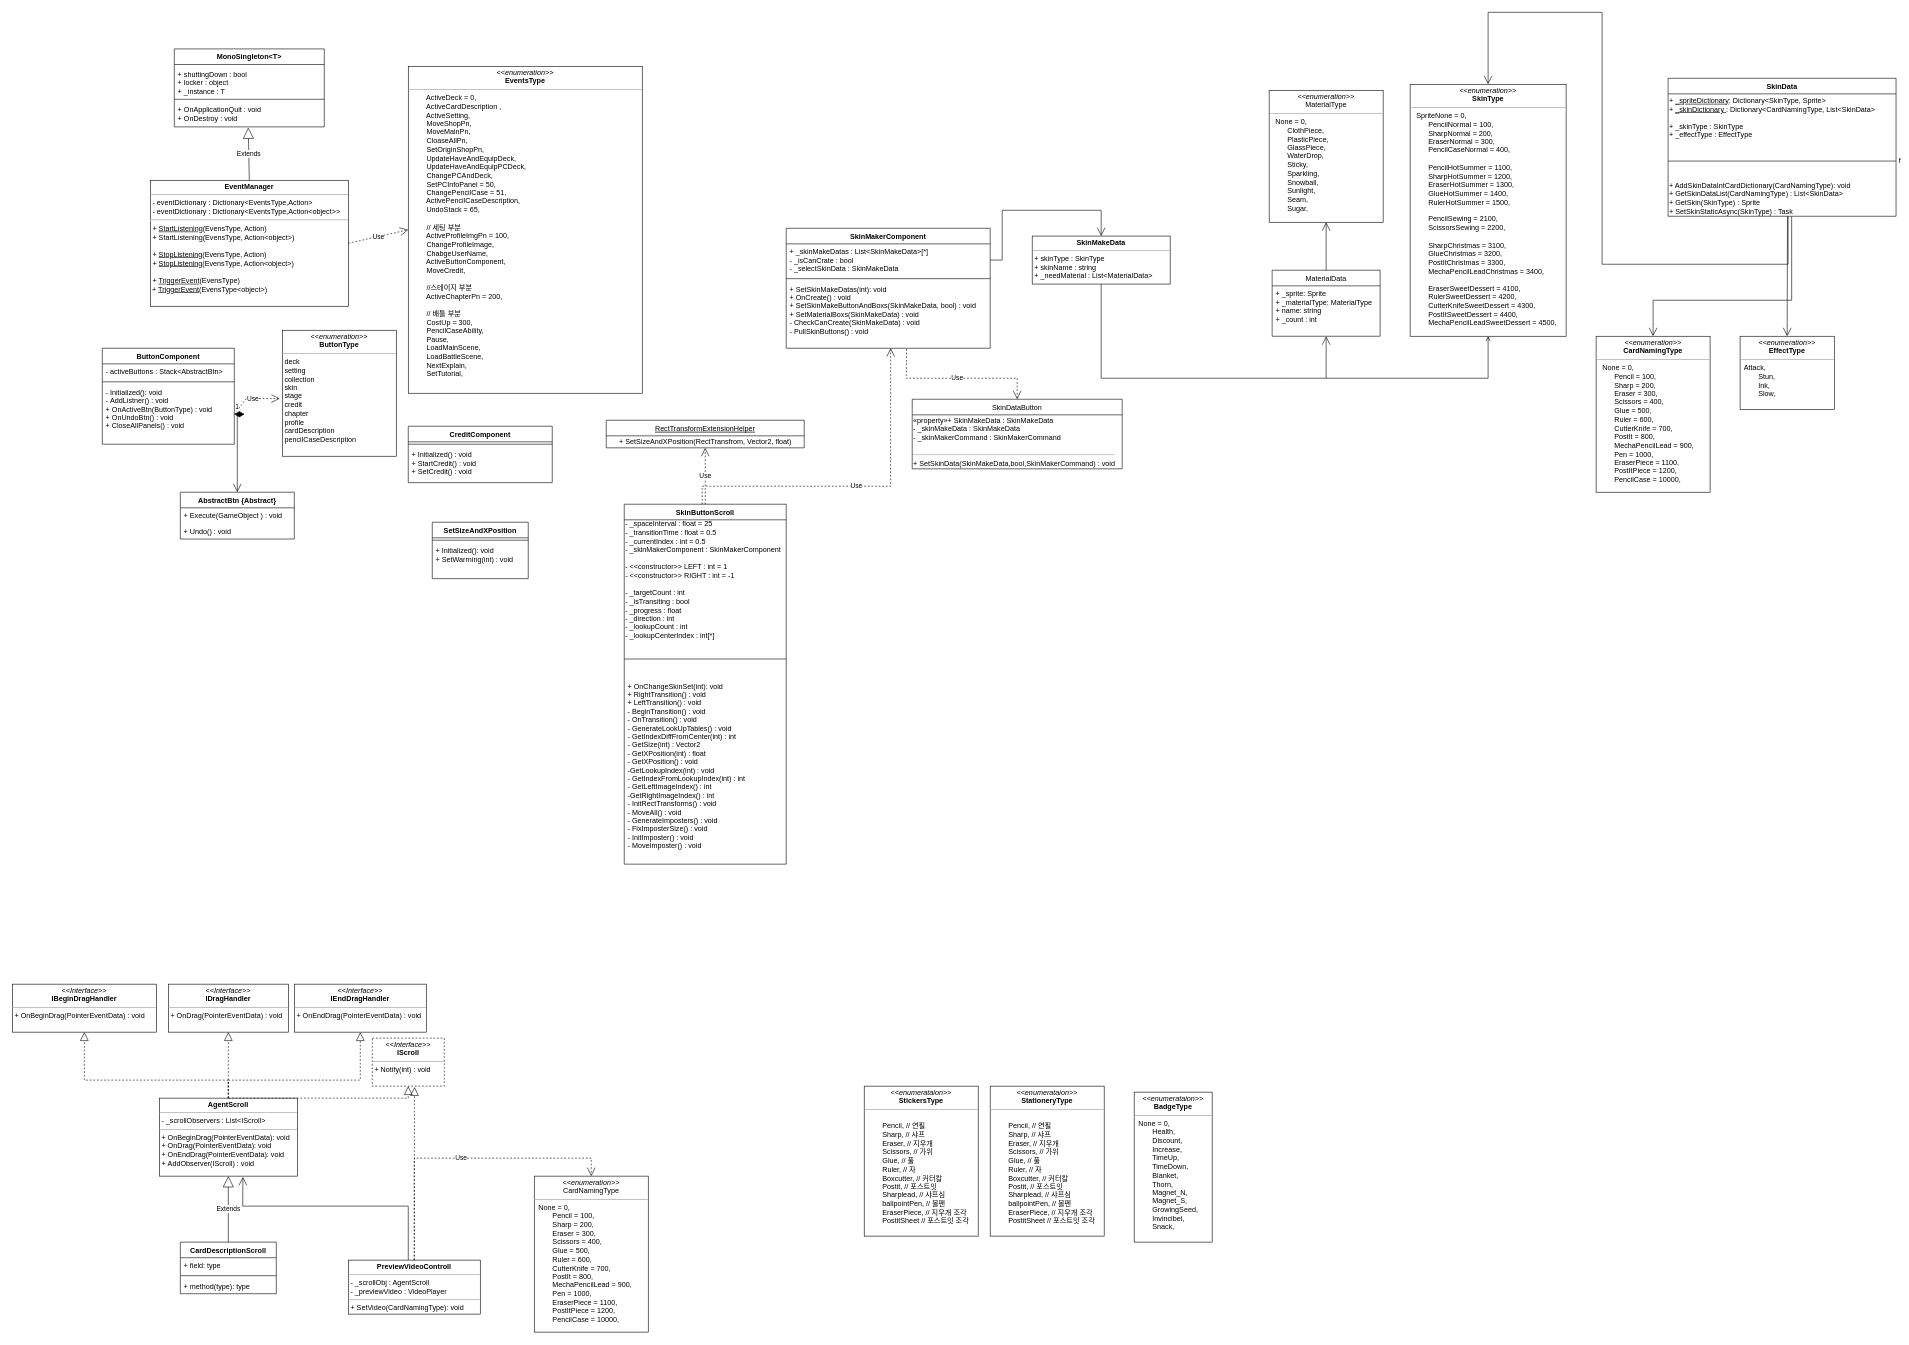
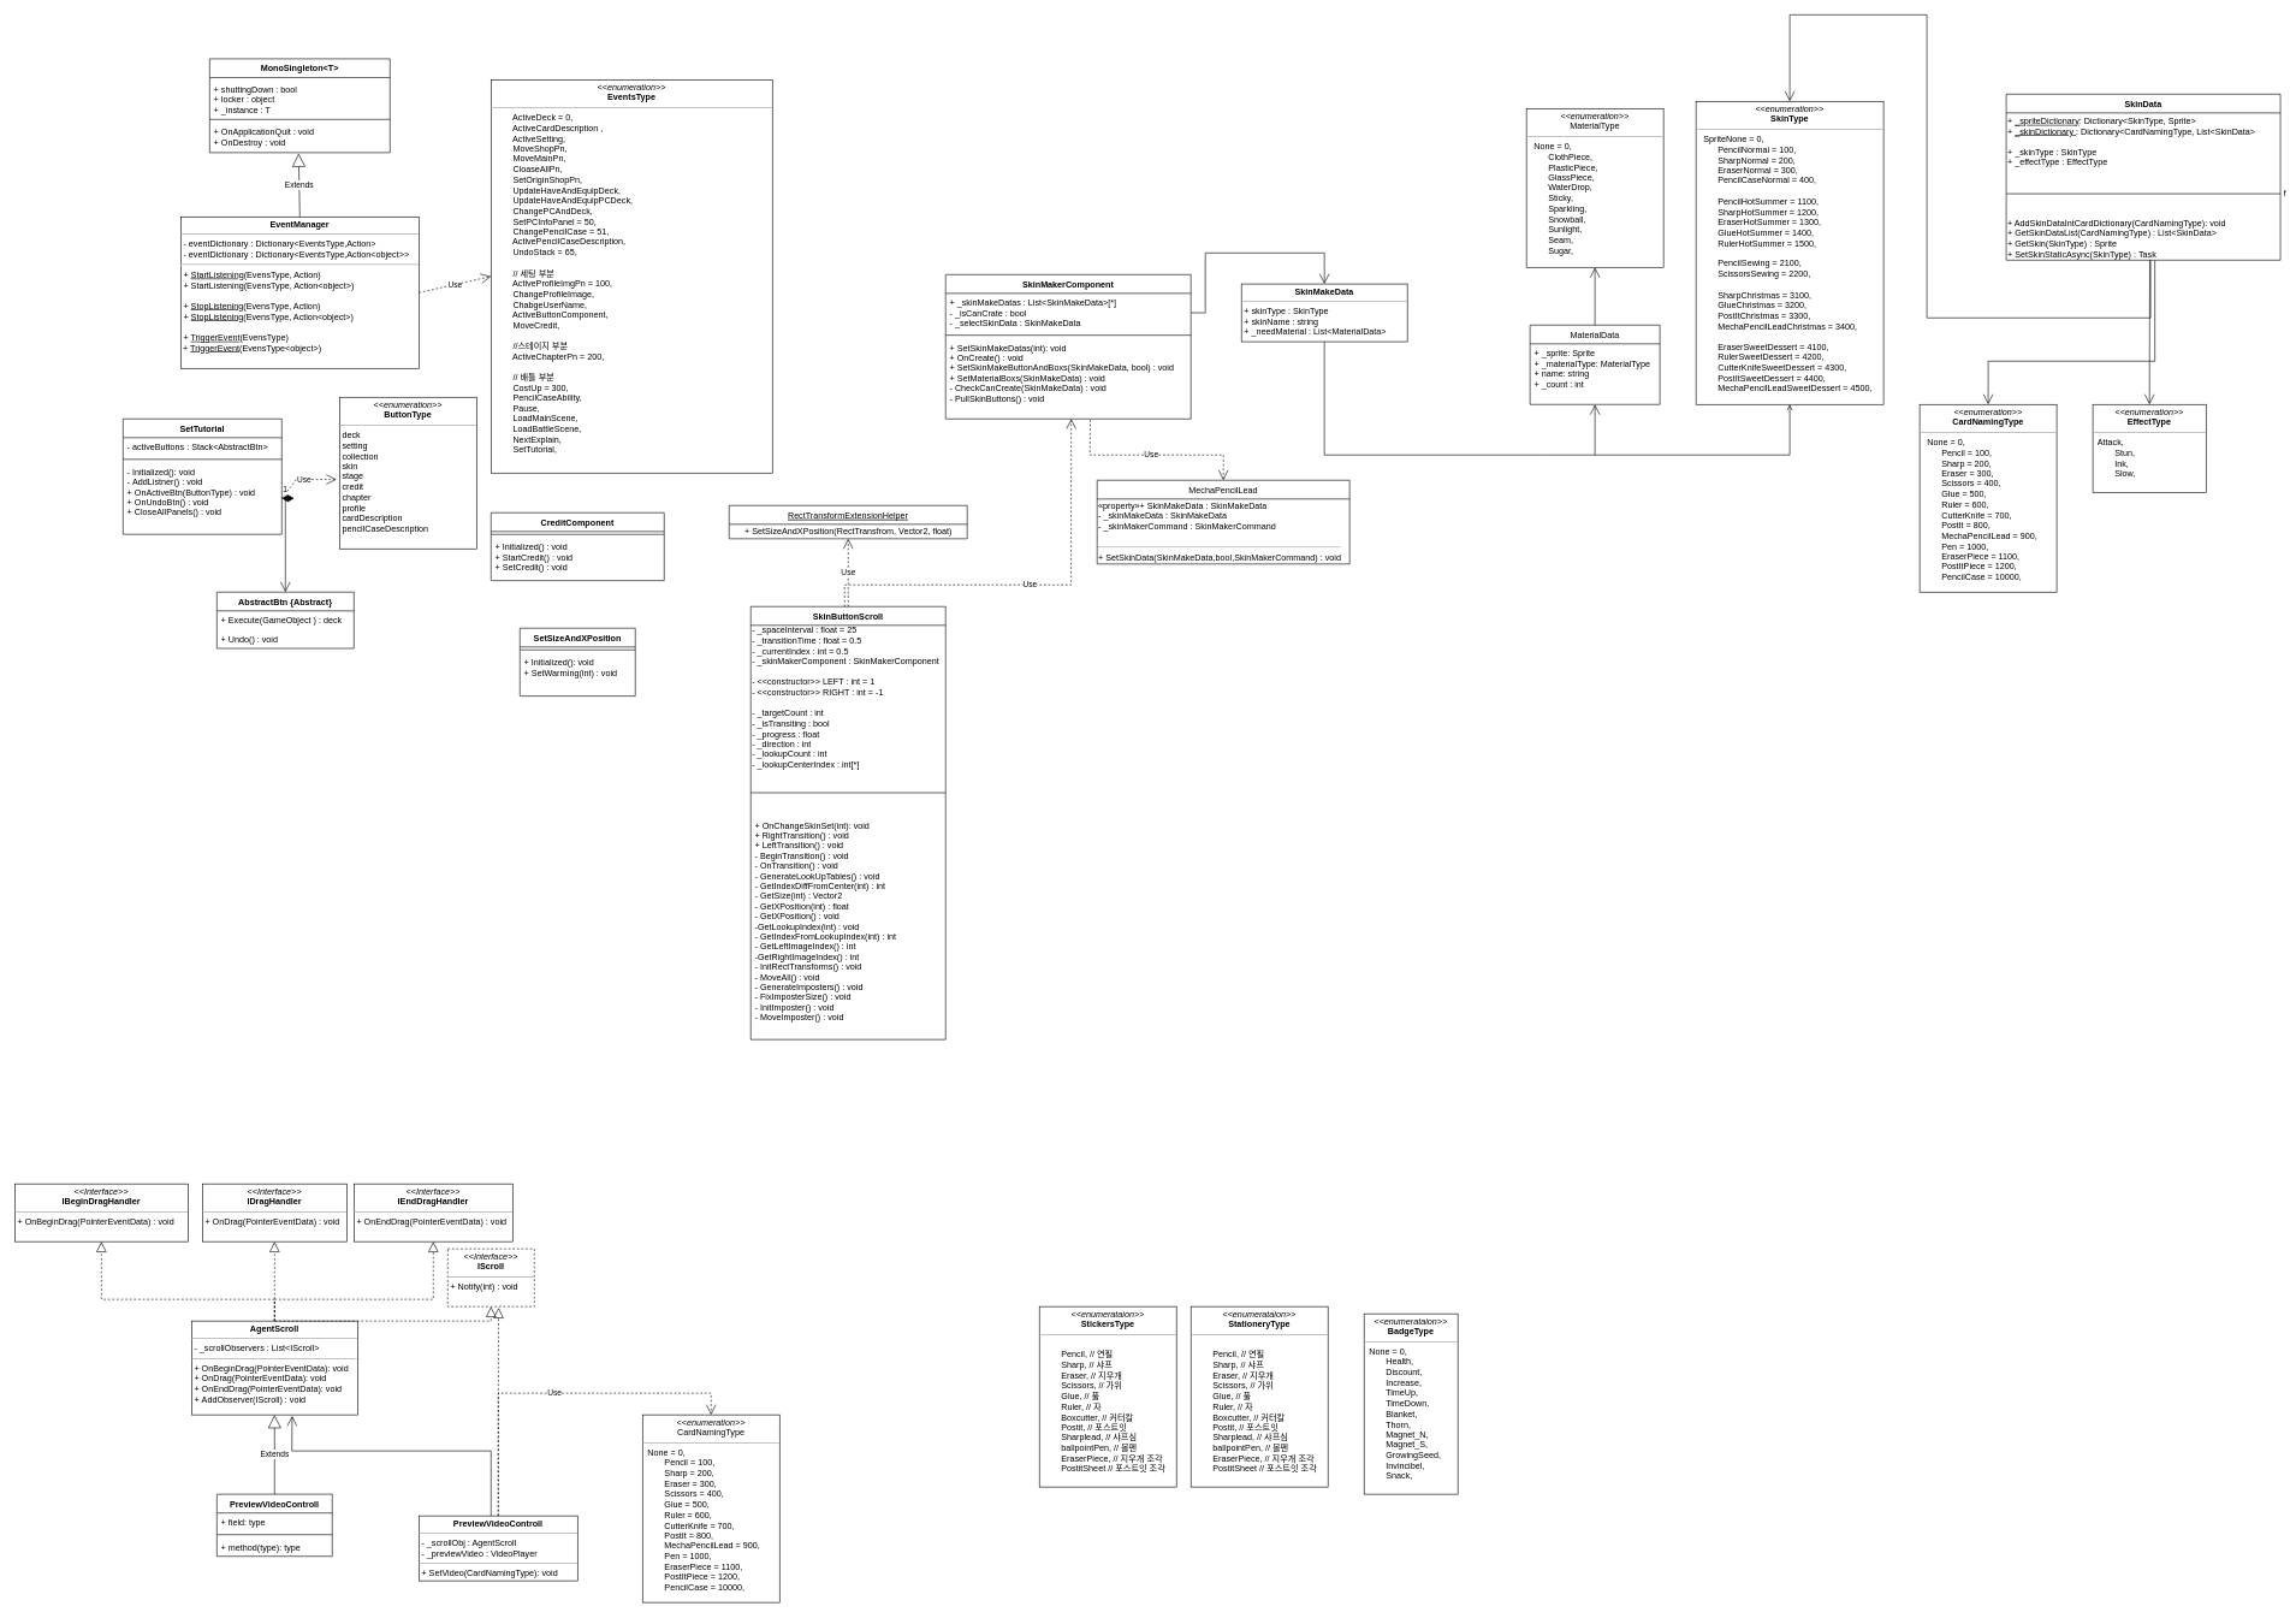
- <mxCell id="9" value="ButtonComponent" style="swimlane;fontStyle=1;align=center;verticalAlign=top;childLayout=stackLayout;horizontal=1;startSize=26;horizontalStack=0;resizeParent=1;resizeParentMax=0;resizeLast=0;collapsible=1;marginBottom=0;" parent="1" vertex="1"><mxGeometry x="170" y="580" width="220" height="160" as="geometry" /></mxCell>
+ <mxCell id="9" value="SetTutorial" style="swimlane;fontStyle=1;align=center;verticalAlign=top;childLayout=stackLayout;horizontal=1;startSize=26;horizontalStack=0;resizeParent=1;resizeParentMax=0;resizeLast=0;collapsible=1;marginBottom=0;" parent="1" vertex="1"><mxGeometry x="170" y="580" width="220" height="160" as="geometry" /></mxCell>
- <mxCell id="56" value="SkinDataButton" style="swimlane;fontStyle=0;childLayout=stackLayout;horizontal=1;startSize=26;fillColor=none;horizontalStack=0;resizeParent=1;resizeParentMax=0;resizeLast=0;collapsible=1;marginBottom=0;" vertex="1" parent="1"><mxGeometry x="1520" y="665" width="350" height="116" as="geometry" /></mxCell>
+ <mxCell id="56" value="MechaPencilLead" style="swimlane;fontStyle=0;childLayout=stackLayout;horizontal=1;startSize=26;fillColor=none;horizontalStack=0;resizeParent=1;resizeParentMax=0;resizeLast=0;collapsible=1;marginBottom=0;" vertex="1" parent="1"><mxGeometry x="1520" y="665" width="350" height="116" as="geometry" /></mxCell>
- <mxCell id="17" value="+ Execute(GameObject ) : void" style="text;strokeColor=none;fillColor=none;align=left;verticalAlign=top;spacingLeft=4;spacingRight=4;overflow=hidden;rotatable=0;points=[[0,0.5],[1,0.5]];portConstraint=eastwest;" parent="16" vertex="1"><mxGeometry y="26" width="190" height="26" as="geometry" /></mxCell>
+ <mxCell id="17" value="+ Execute(GameObject ) : deck" style="text;strokeColor=none;fillColor=none;align=left;verticalAlign=top;spacingLeft=4;spacingRight=4;overflow=hidden;rotatable=0;points=[[0,0.5],[1,0.5]];portConstraint=eastwest;" parent="16" vertex="1"><mxGeometry y="26" width="190" height="26" as="geometry" /></mxCell>
- <mxCell id="68" value="CardDescriptionScroll" style="swimlane;fontStyle=1;align=center;verticalAlign=top;childLayout=stackLayout;horizontal=1;startSize=26;horizontalStack=0;resizeParent=1;resizeParentMax=0;resizeLast=0;collapsible=1;marginBottom=0;" vertex="1" parent="1"><mxGeometry x="300" y="2070" width="160" height="86" as="geometry" /></mxCell>
+ <mxCell id="68" value="PreviewVideoControll" style="swimlane;fontStyle=1;align=center;verticalAlign=top;childLayout=stackLayout;horizontal=1;startSize=26;horizontalStack=0;resizeParent=1;resizeParentMax=0;resizeLast=0;collapsible=1;marginBottom=0;" vertex="1" parent="1"><mxGeometry x="300" y="2070" width="160" height="86" as="geometry" /></mxCell>
